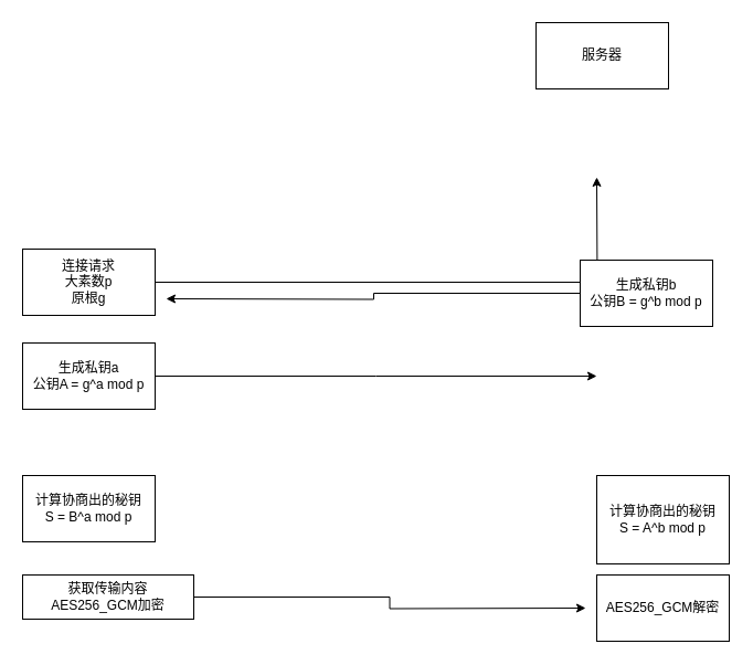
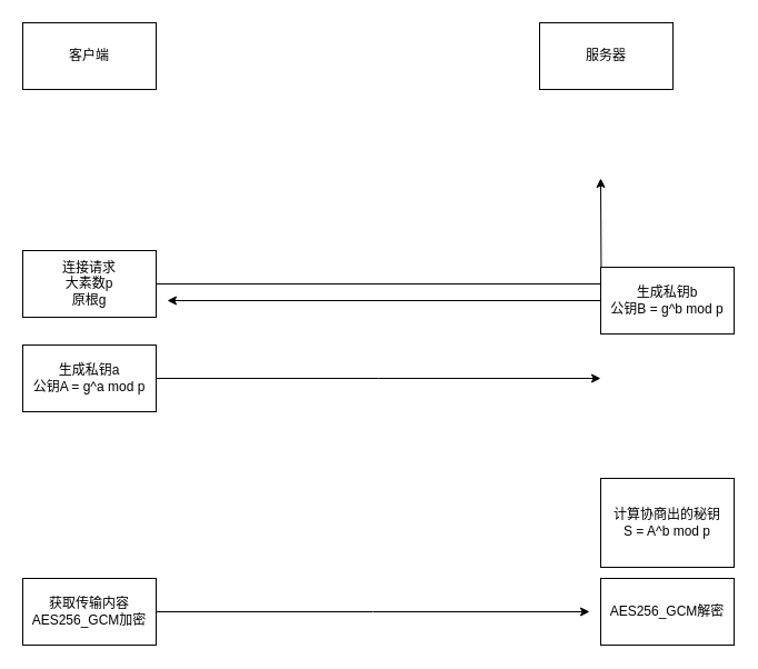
+ <mxCell id="2" value="客户端" style="rounded=0;whiteSpace=wrap;html=1;" vertex="1" parent="1"><mxGeometry x="20" y="20" width="120" height="60" as="geometry" /></mxCell>
- <mxCell id="7" value="生成私钥b&lt;br&gt;公钥B = g^b mod p" style="rounded=0;whiteSpace=wrap;html=1;" vertex="1" parent="1"><mxGeometry x="525" y="235" width="120" height="60" as="geometry" /></mxCell>
+ <mxCell id="7" value="生成私钥b&lt;br&gt;公钥B = g^b mod p" style="rounded=0;whiteSpace=wrap;html=1;" vertex="1" parent="1"><mxGeometry x="540" y="240" width="120" height="60" as="geometry" /></mxCell>
- <mxCell id="10" value="计算协商出的秘钥&lt;br&gt;S = B^a mod p" style="rounded=0;whiteSpace=wrap;html=1;" vertex="1" parent="1"><mxGeometry x="20" y="430" width="120" height="60" as="geometry" /></mxCell>
- <mxCell id="13" value="获取传输内容&lt;br&gt;AES256_GCM加密" style="rounded=0;whiteSpace=wrap;html=1;" vertex="1" parent="1"><mxGeometry x="20" y="520" width="155" height="40" as="geometry" /></mxCell>
+ <mxCell id="13" value="获取传输内容&lt;br&gt;AES256_GCM加密" style="rounded=0;whiteSpace=wrap;html=1;" vertex="1" parent="1"><mxGeometry x="20" y="520" width="120" height="60" as="geometry" /></mxCell>
